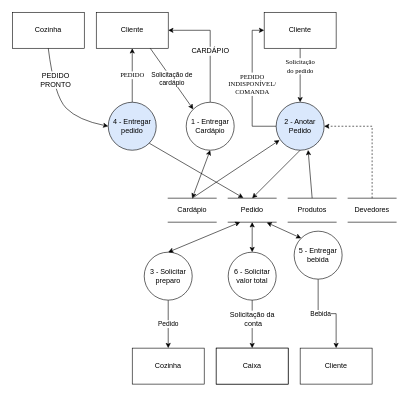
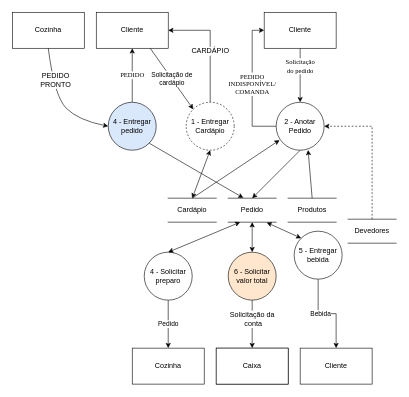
- <mxCell id="15" value="1 - Entregar&lt;br&gt;Cardápio" style="ellipse;whiteSpace=wrap;html=1;aspect=fixed;" parent="1" vertex="1"><mxGeometry x="310" y="170" width="80" height="80" as="geometry" /></mxCell>
+ <mxCell id="15" value="1 - Entregar&lt;br&gt;Cardápio" style="ellipse;whiteSpace=wrap;html=1;aspect=fixed;dashed=1;" parent="1" vertex="1"><mxGeometry x="310" y="170" width="80" height="80" as="geometry" /></mxCell>
- <mxCell id="5" value="2 - Anotar Pedido" style="ellipse;whiteSpace=wrap;html=1;aspect=fixed;fillColor=#dae8fc;" parent="1" vertex="1"><mxGeometry x="460" y="170" width="80" height="80" as="geometry" /></mxCell>
+ <mxCell id="5" value="2 - Anotar Pedido" style="ellipse;whiteSpace=wrap;html=1;aspect=fixed;" parent="1" vertex="1"><mxGeometry x="460" y="170" width="80" height="80" as="geometry" /></mxCell>
- <mxCell id="33" value="Devedores" style="shape=partialRectangle;whiteSpace=wrap;html=1;left=0;right=0;fillColor=none;" parent="1" vertex="1"><mxGeometry x="580" y="330" width="80" height="40" as="geometry" /></mxCell>
+ <mxCell id="33" value="Devedores" style="shape=partialRectangle;whiteSpace=wrap;html=1;left=0;right=0;fillColor=none;" parent="1" vertex="1"><mxGeometry x="580" y="365" width="80" height="40" as="geometry" /></mxCell>
- <mxCell id="21" value="3 - Solicitar&lt;br&gt;preparo" style="ellipse;whiteSpace=wrap;html=1;aspect=fixed;" parent="1" vertex="1"><mxGeometry x="240" y="420" width="80" height="80" as="geometry" /></mxCell>
+ <mxCell id="21" value="4 - Solicitar&lt;br&gt;preparo" style="ellipse;whiteSpace=wrap;html=1;aspect=fixed;" parent="1" vertex="1"><mxGeometry x="240" y="420" width="80" height="80" as="geometry" /></mxCell>
- <mxCell id="24" value="6 - Solicitar&lt;br&gt;valor total" style="ellipse;whiteSpace=wrap;html=1;aspect=fixed;" parent="1" vertex="1"><mxGeometry x="380" y="420" width="80" height="80" as="geometry" /></mxCell>
+ <mxCell id="24" value="6 - Solicitar&lt;br&gt;valor total" style="ellipse;whiteSpace=wrap;html=1;aspect=fixed;fillColor=#ffe6cc;" parent="1" vertex="1"><mxGeometry x="380" y="420" width="80" height="80" as="geometry" /></mxCell>
